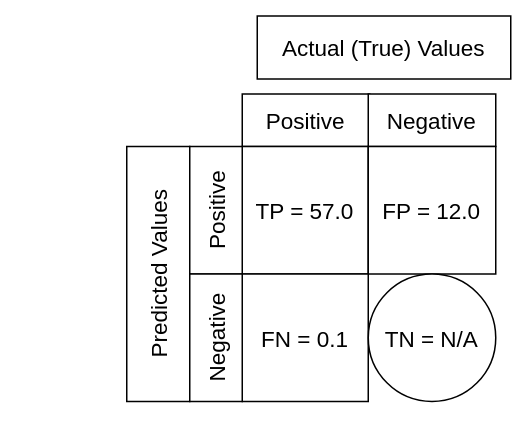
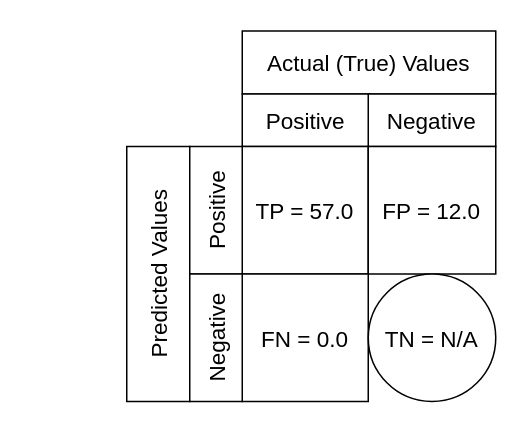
- <mxCell id="2" value="&lt;font style=&quot;font-size: 15px&quot;&gt;Actual (True) Values&lt;/font&gt;" style="rounded=0;whiteSpace=wrap;html=1;" parent="1" vertex="1"><mxGeometry x="171" y="10" width="169" height="42" as="geometry" /></mxCell>
+ <mxCell id="2" value="&lt;font style=&quot;font-size: 15px&quot;&gt;Actual (True) Values&lt;/font&gt;" style="rounded=0;whiteSpace=wrap;html=1;" parent="1" vertex="1"><mxGeometry x="161" y="20" width="169" height="42" as="geometry" /></mxCell>
- <mxCell id="7" value="FN = 0.1" style="rounded=0;whiteSpace=wrap;html=1;fontSize=15;" parent="1" vertex="1"><mxGeometry x="161" y="182" width="84" height="85" as="geometry" /></mxCell>
+ <mxCell id="7" value="FN = 0.0" style="rounded=0;whiteSpace=wrap;html=1;fontSize=15;" parent="1" vertex="1"><mxGeometry x="161" y="182" width="84" height="85" as="geometry" /></mxCell>
